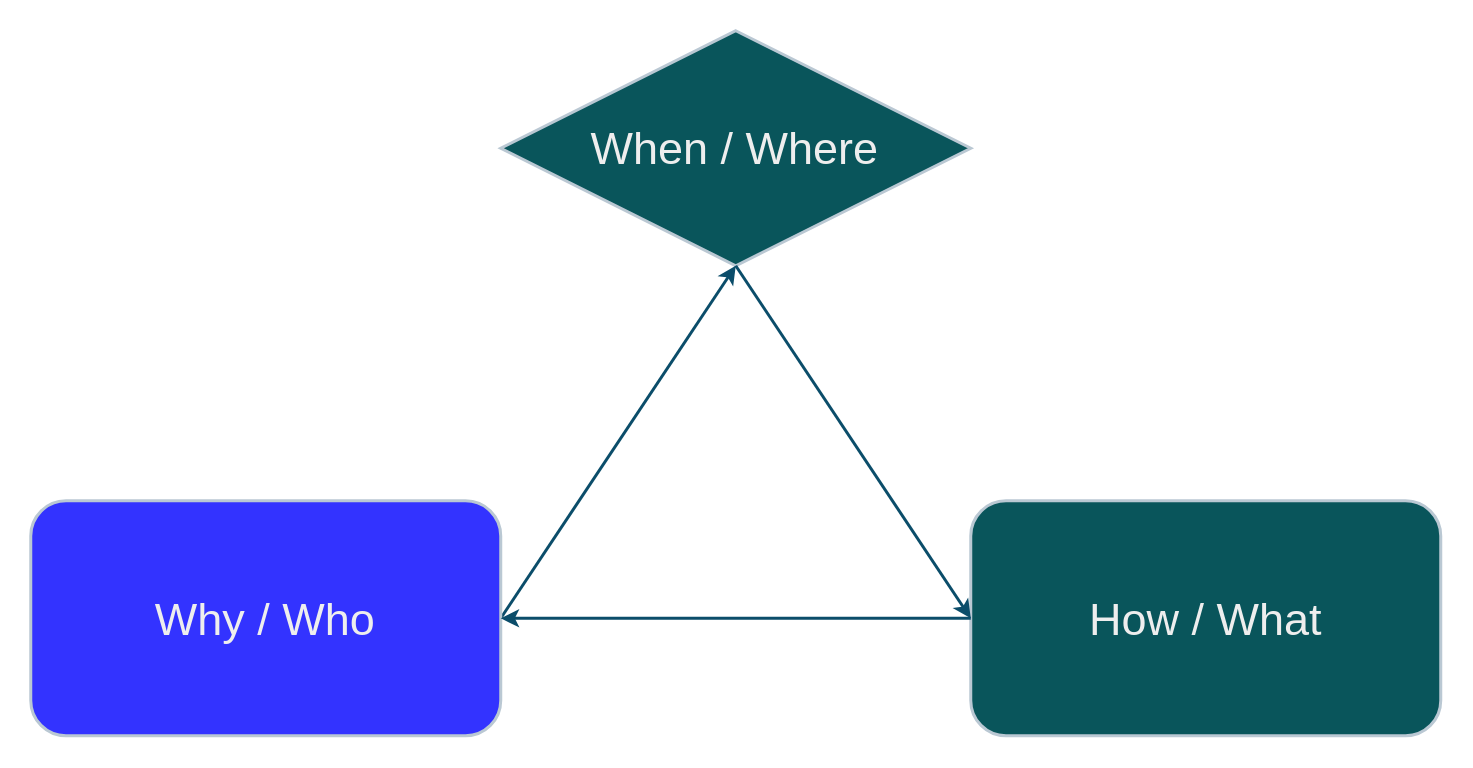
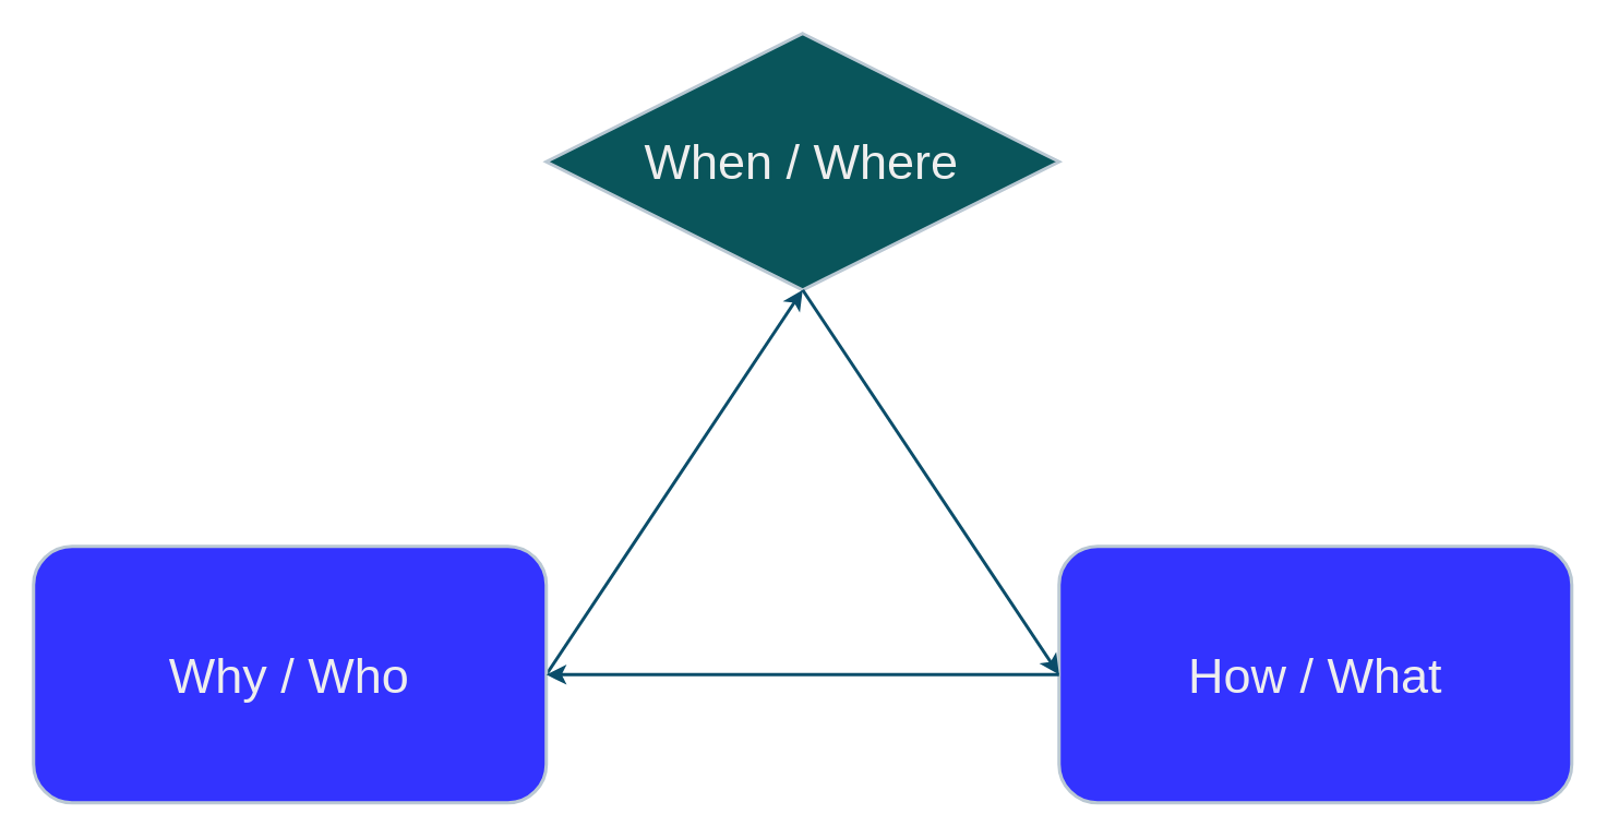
- <mxCell id="4" value="&lt;span style=&quot;font-size: 30px&quot;&gt;How / What&lt;/span&gt;" style="whiteSpace=wrap;html=1;rounded=1;fillColor=#09555B;strokeColor=#BAC8D3;fontColor=#EEEEEE;strokeWidth=2;" parent="2" vertex="1"><mxGeometry x="626.667" y="313.333" width="313.333" height="156.667" as="geometry" /></mxCell>
+ <mxCell id="4" value="&lt;span style=&quot;font-size: 30px&quot;&gt;How / What&lt;/span&gt;" style="whiteSpace=wrap;html=1;rounded=1;fillColor=#3333ff;strokeColor=#BAC8D3;fontColor=#EEEEEE;strokeWidth=2;" parent="2" vertex="1"><mxGeometry x="626.667" y="313.333" width="313.333" height="156.667" as="geometry" /></mxCell>
